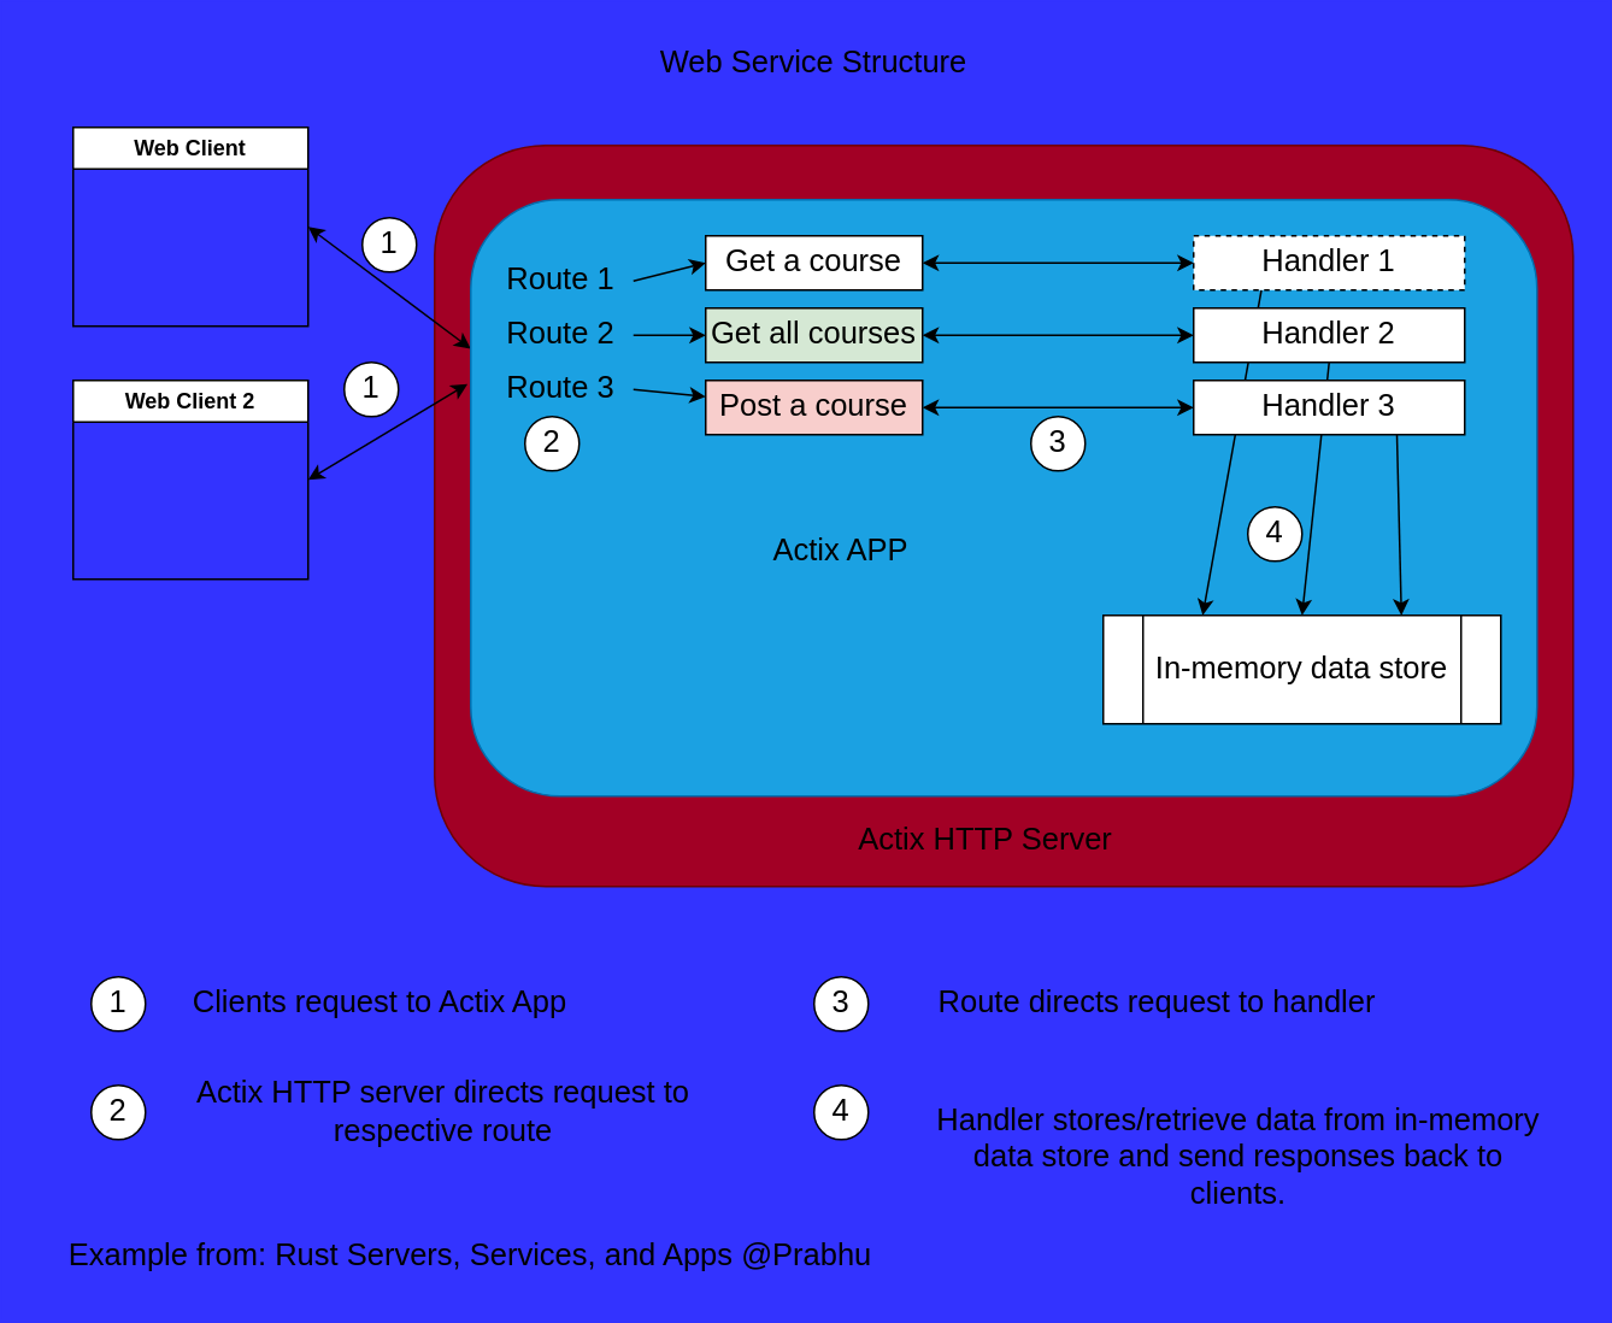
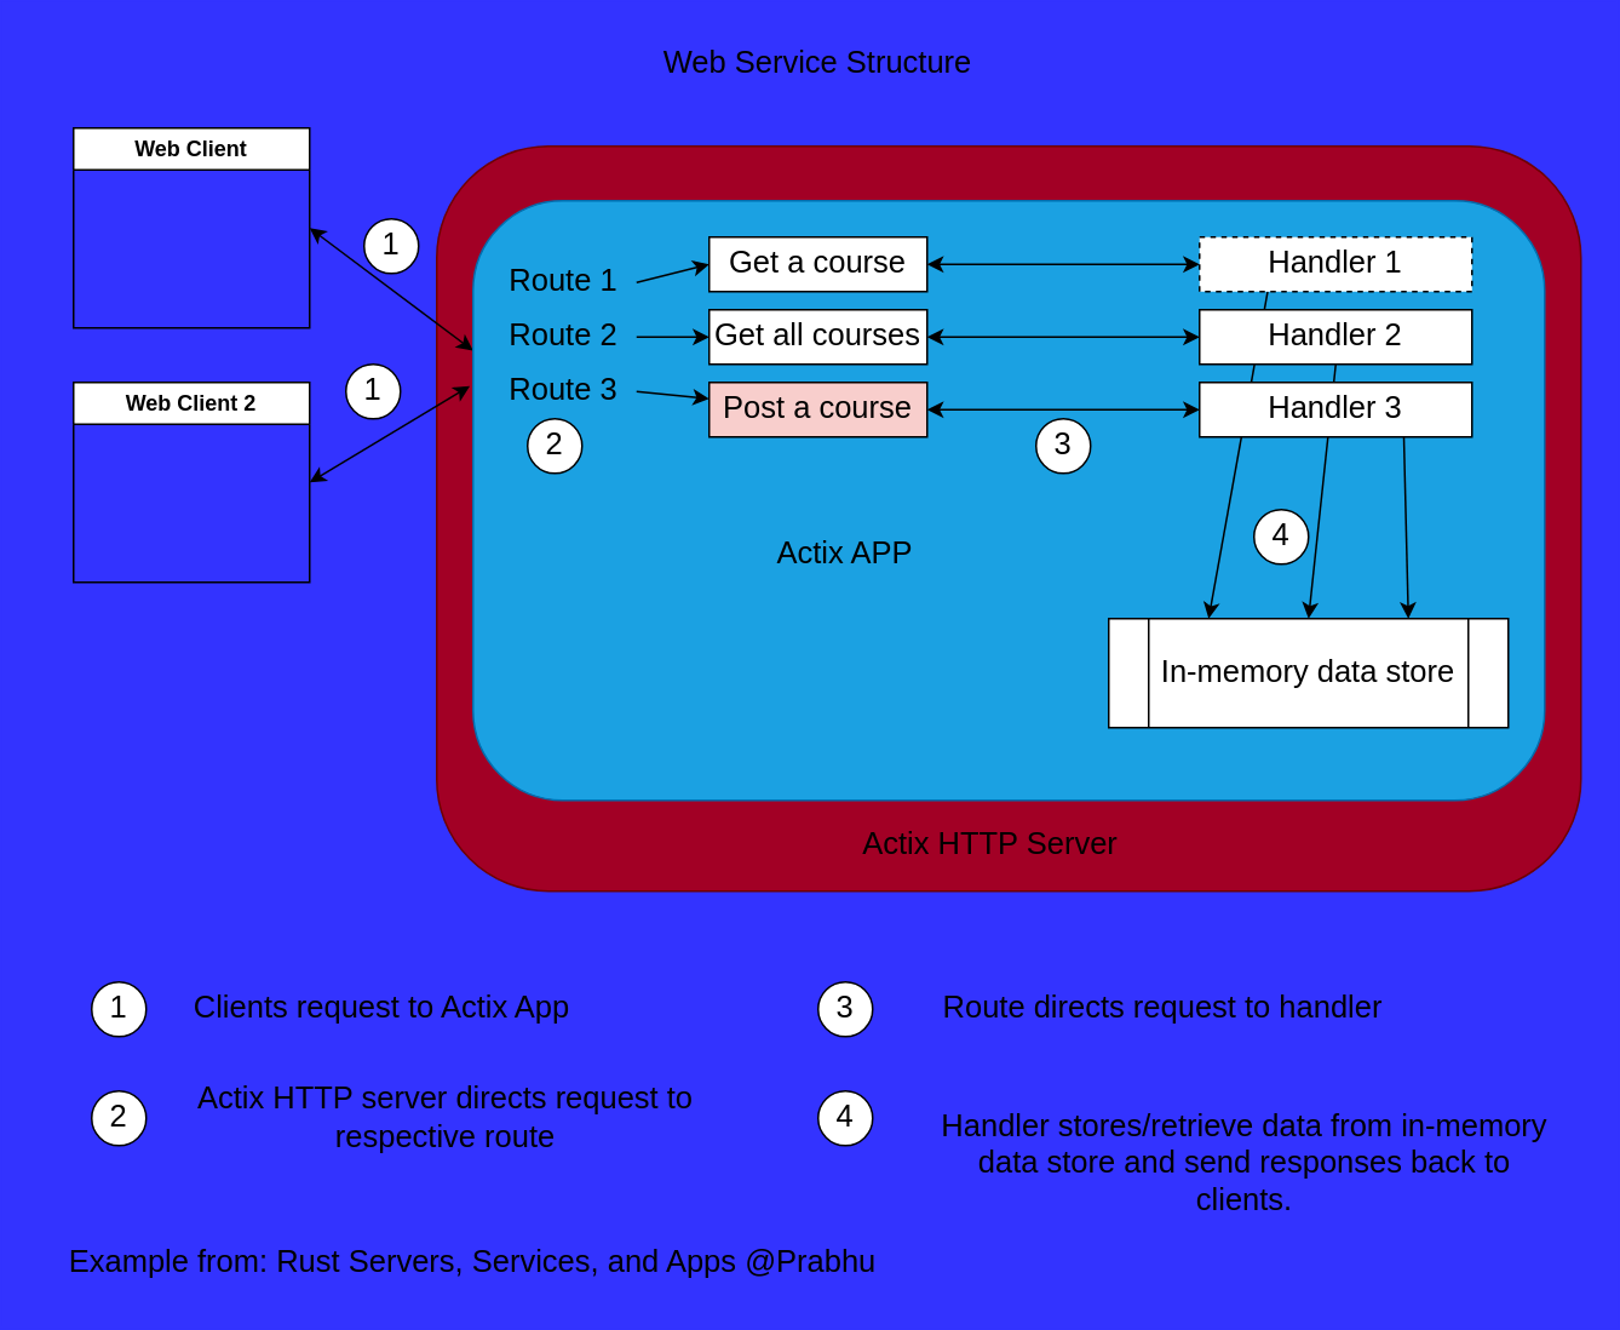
- <mxCell id="15" value="Get all courses" style="rounded=0;whiteSpace=wrap;html=1;fontSize=17;fillColor=#d5e8d4;" parent="1" vertex="1"><mxGeometry x="390" y="170" width="120" height="30" as="geometry" /></mxCell>
+ <mxCell id="15" value="Get all courses" style="rounded=0;whiteSpace=wrap;html=1;fontSize=17;" parent="1" vertex="1"><mxGeometry x="390" y="170" width="120" height="30" as="geometry" /></mxCell>
